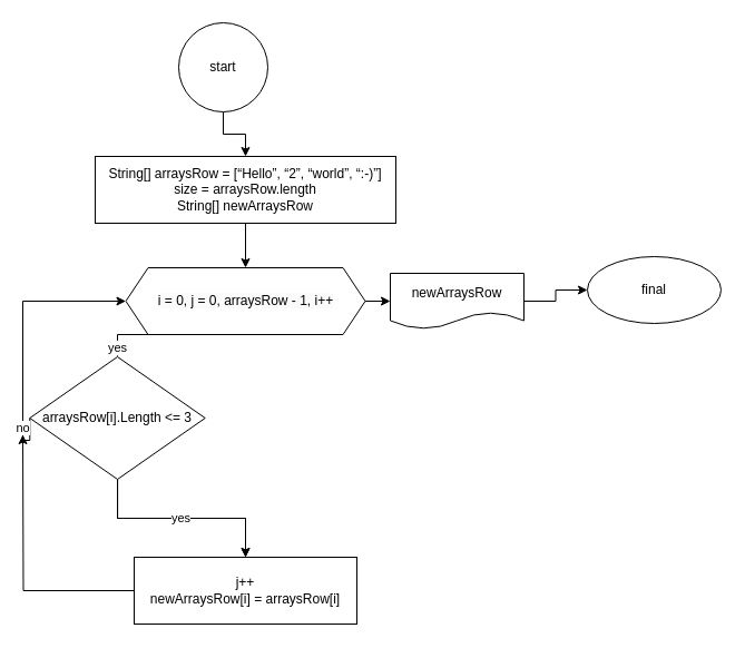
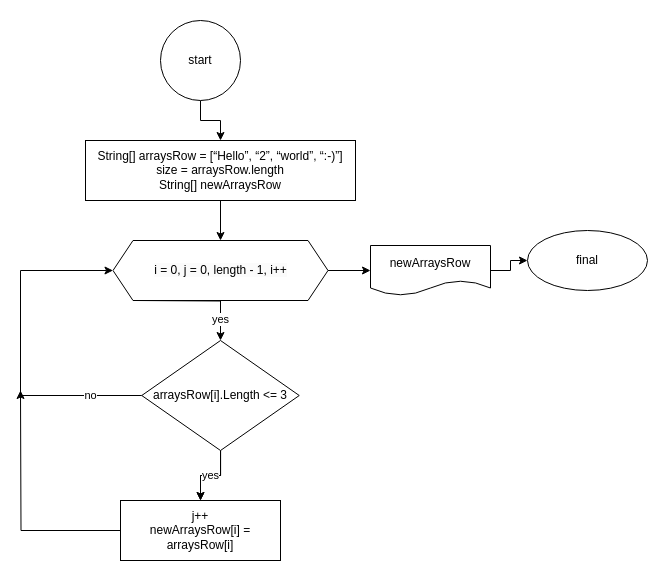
- <mxCell id="10" value="&lt;span style=&quot;color: rgb(0, 0, 0); font-family: Helvetica; font-size: 12px; font-style: normal; font-variant-ligatures: normal; font-variant-caps: normal; font-weight: 400; letter-spacing: normal; orphans: 2; text-align: center; text-indent: 0px; text-transform: none; widows: 2; word-spacing: 0px; -webkit-text-stroke-width: 0px; background-color: rgb(251, 251, 251); text-decoration-thickness: initial; text-decoration-style: initial; text-decoration-color: initial; float: none; display: inline !important;&quot;&gt;i = 0, j = 0, arraysRow - 1, i++&lt;/span&gt;" style="shape=hexagon;perimeter=hexagonPerimeter2;whiteSpace=wrap;html=1;fixedSize=1;labelPosition=center;verticalLabelPosition=middle;align=center;verticalAlign=middle;" vertex="1" parent="1"><mxGeometry x="112.5" y="240" width="215" height="60" as="geometry" /></mxCell>
+ <mxCell id="10" value="&lt;span style=&quot;color: rgb(0, 0, 0); font-family: Helvetica; font-size: 12px; font-style: normal; font-variant-ligatures: normal; font-variant-caps: normal; font-weight: 400; letter-spacing: normal; orphans: 2; text-align: center; text-indent: 0px; text-transform: none; widows: 2; word-spacing: 0px; -webkit-text-stroke-width: 0px; background-color: rgb(251, 251, 251); text-decoration-thickness: initial; text-decoration-style: initial; text-decoration-color: initial; float: none; display: inline !important;&quot;&gt;i = 0, j = 0, length - 1, i++&lt;/span&gt;" style="shape=hexagon;perimeter=hexagonPerimeter2;whiteSpace=wrap;html=1;fixedSize=1;labelPosition=center;verticalLabelPosition=middle;align=center;verticalAlign=middle;" vertex="1" parent="1"><mxGeometry x="112.5" y="240" width="215" height="60" as="geometry" /></mxCell>
- <mxCell id="14" value="newArraysRow" style="shape=document;whiteSpace=wrap;html=1;boundedLbl=1;" vertex="1" parent="1"><mxGeometry x="350" y="245" width="120" height="50" as="geometry" /></mxCell>
+ <mxCell id="14" value="newArraysRow" style="shape=document;whiteSpace=wrap;html=1;boundedLbl=1;" vertex="1" parent="1"><mxGeometry x="370" y="245" width="120" height="50" as="geometry" /></mxCell>
- <mxCell id="7" value="arraysRow[i].Length &amp;lt;= 3" style="rhombus;whiteSpace=wrap;html=1;" vertex="1" parent="1"><mxGeometry x="26.25" y="320" width="157.5" height="110" as="geometry" /></mxCell>
+ <mxCell id="7" value="arraysRow[i].Length &amp;lt;= 3" style="rhombus;whiteSpace=wrap;html=1;" vertex="1" parent="1"><mxGeometry x="141.25" y="340" width="157.5" height="110" as="geometry" /></mxCell>
- <mxCell id="12" value="j++&lt;br&gt;newArraysRow[i] = arraysRow[i]" style="rounded=0;whiteSpace=wrap;html=1;" vertex="1" parent="1"><mxGeometry x="120" y="500" width="200" height="60" as="geometry" /></mxCell>
+ <mxCell id="12" value="j++&lt;br&gt;newArraysRow[i] = arraysRow[i]" style="rounded=0;whiteSpace=wrap;html=1;" vertex="1" parent="1"><mxGeometry x="120" y="500" width="160" height="60" as="geometry" /></mxCell>
